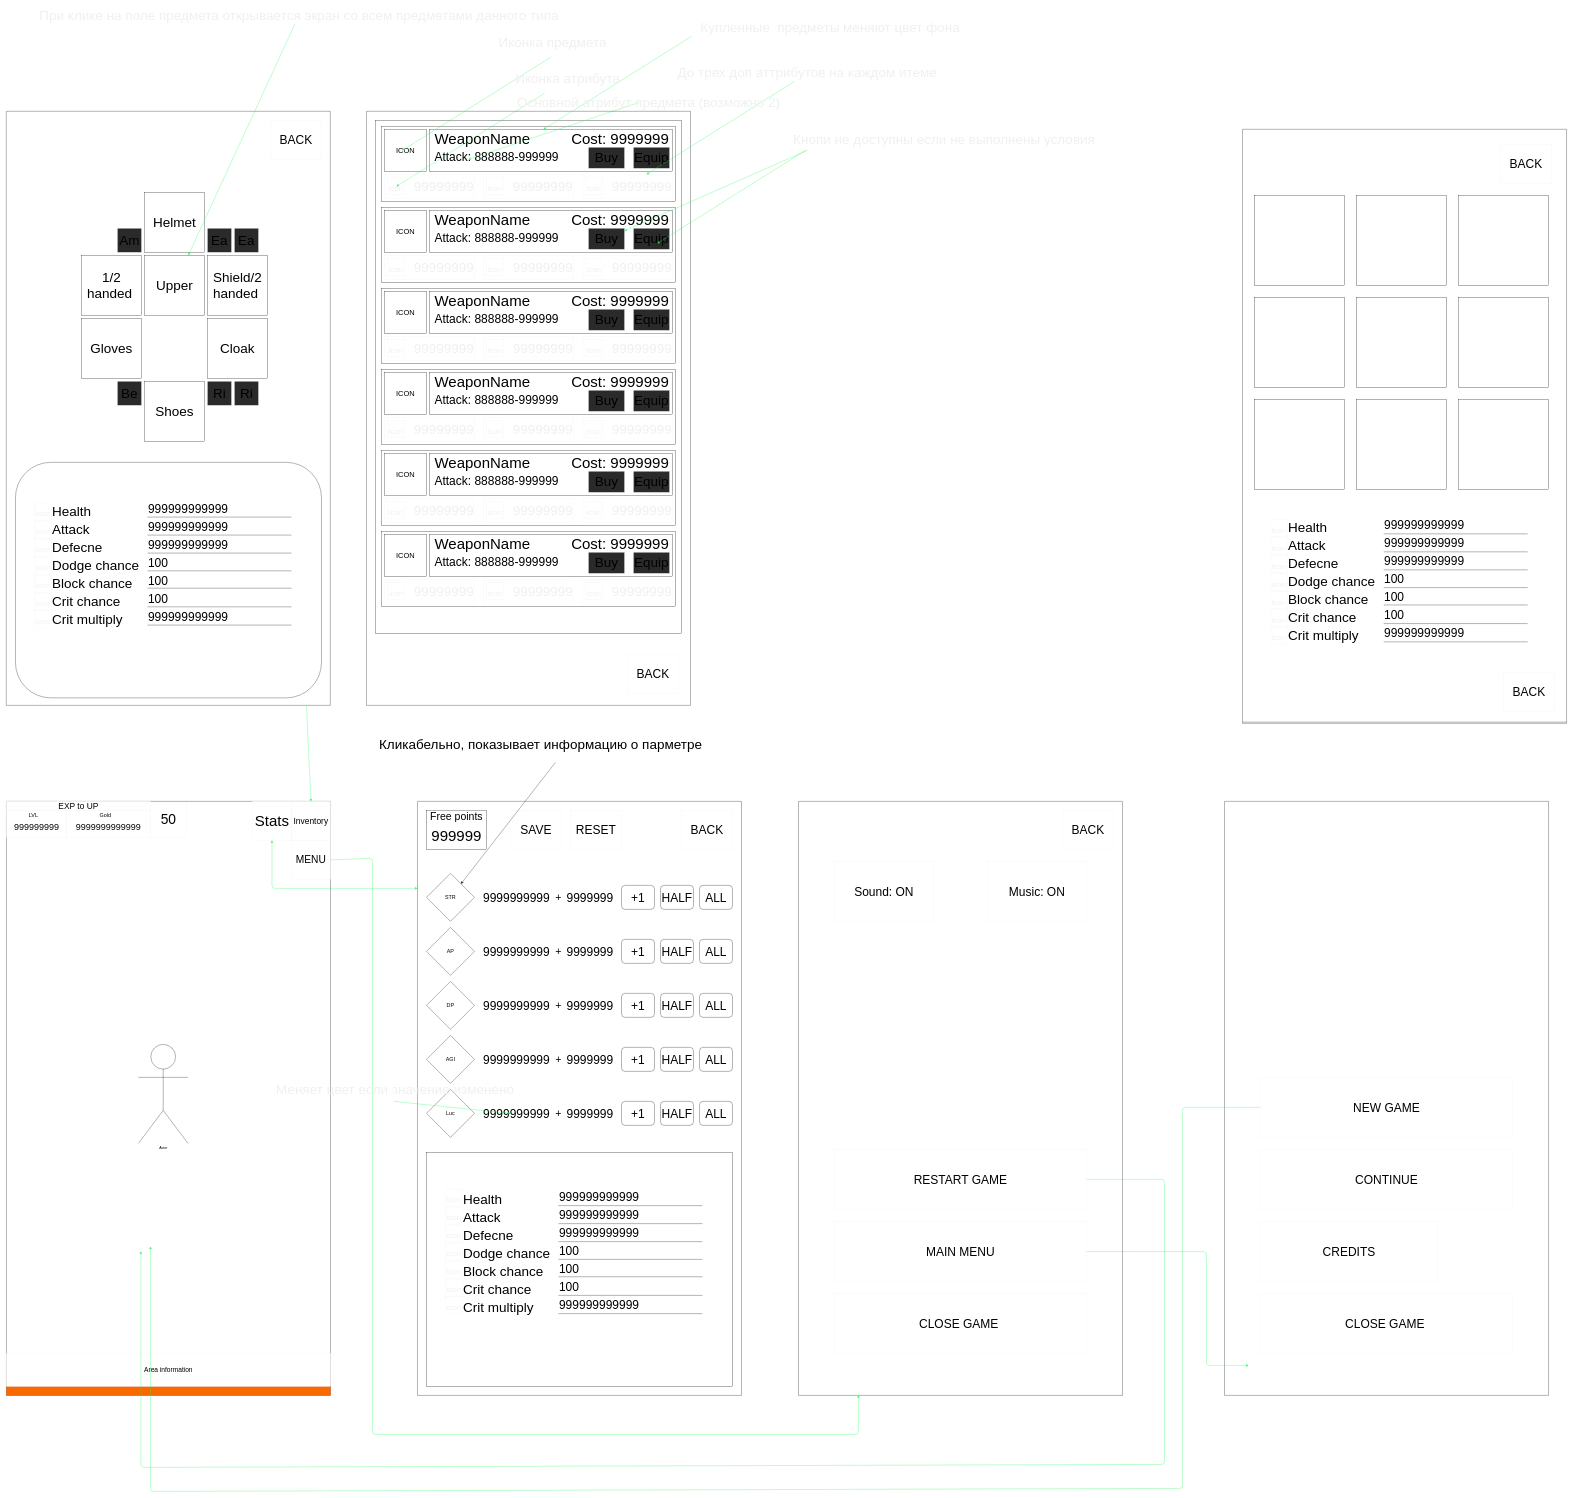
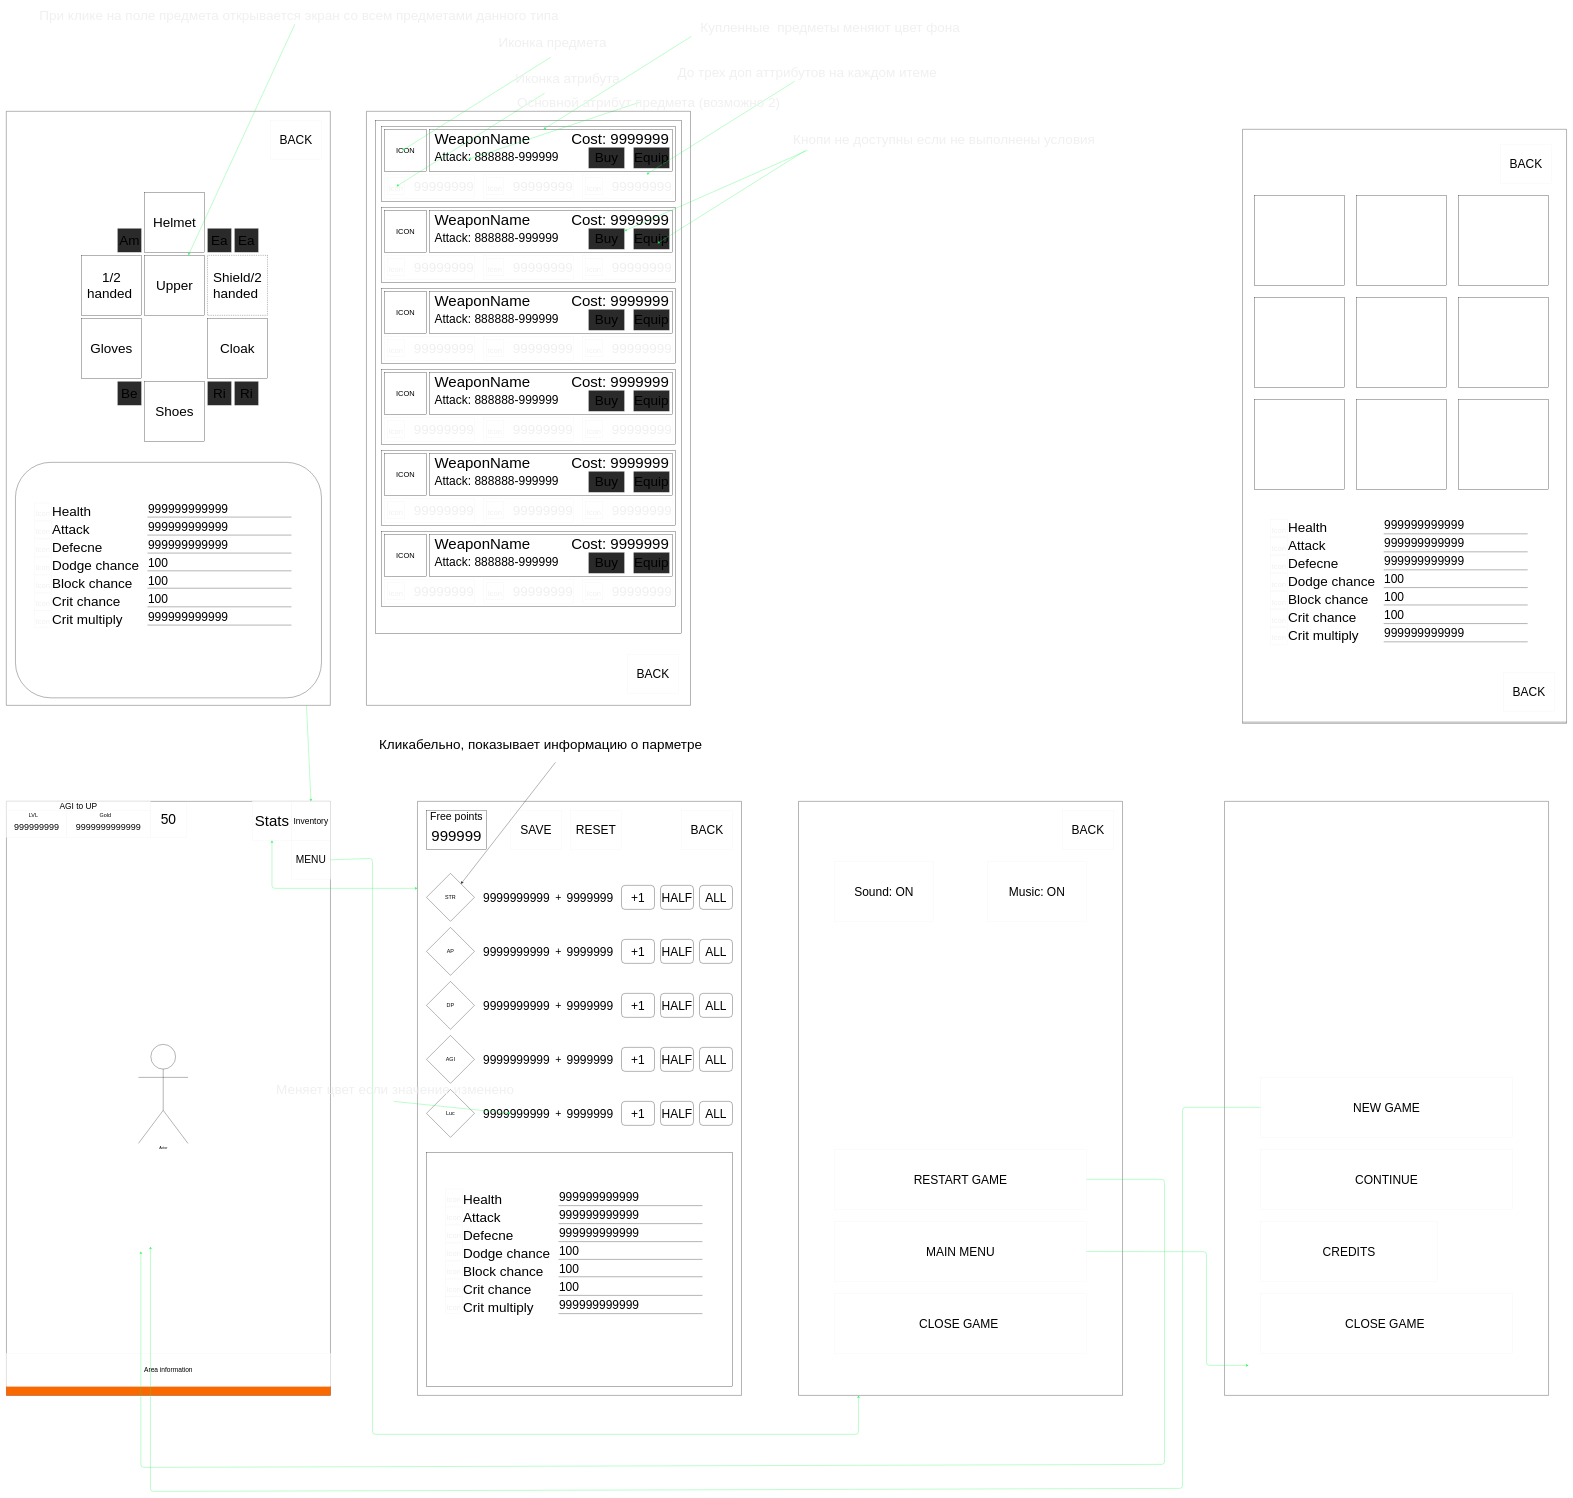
- <mxCell id="26" value="&lt;font style=&quot;font-size: 45px&quot;&gt;Shield/2 handed&amp;nbsp;&lt;/font&gt;" style="whiteSpace=wrap;html=1;aspect=fixed;direction=south;" parent="1" vertex="1"><mxGeometry x="691" y="850" width="200" height="200" as="geometry" /></mxCell>
+ <mxCell id="26" value="&lt;font style=&quot;font-size: 45px&quot;&gt;Shield/2 handed&amp;nbsp;&lt;/font&gt;" style="whiteSpace=wrap;html=1;aspect=fixed;direction=south;dashed=1;" parent="1" vertex="1"><mxGeometry x="691" y="850" width="200" height="200" as="geometry" /></mxCell>
- <mxCell id="39" value="&lt;font style=&quot;font-size: 28px&quot;&gt;EXP to UP&lt;/font&gt;" style="rounded=0;whiteSpace=wrap;html=1;strokeColor=#f0f0f0;" parent="1" vertex="1"><mxGeometry x="21" width="480" height="30" as="geometry" y="2670" /></mxCell>
+ <mxCell id="39" value="&lt;font style=&quot;font-size: 28px&quot;&gt;AGI to UP&lt;/font&gt;" style="rounded=0;whiteSpace=wrap;html=1;strokeColor=#f0f0f0;" parent="1" vertex="1"><mxGeometry x="21" width="480" height="30" as="geometry" y="2670" /></mxCell>
